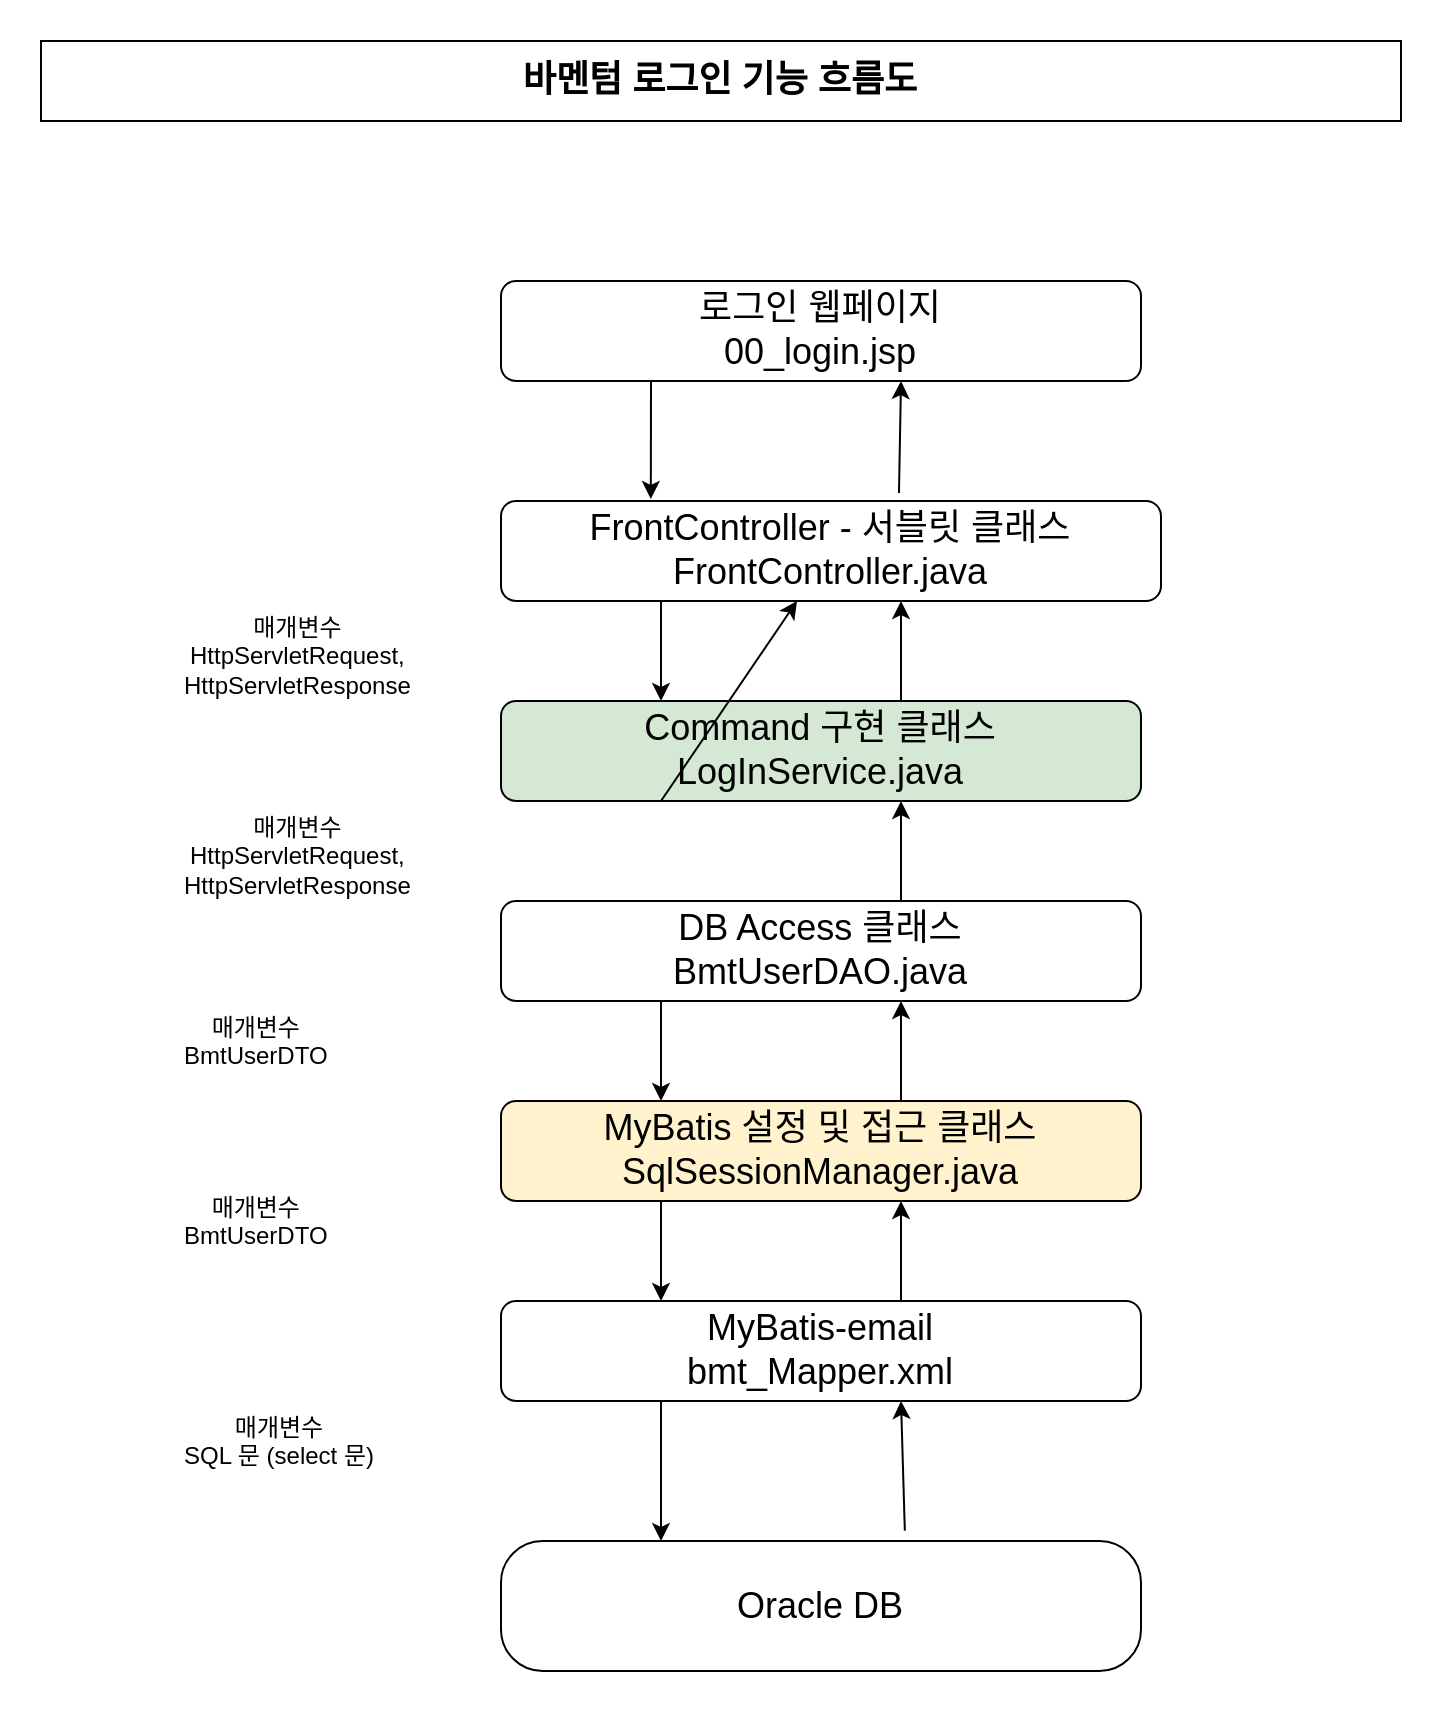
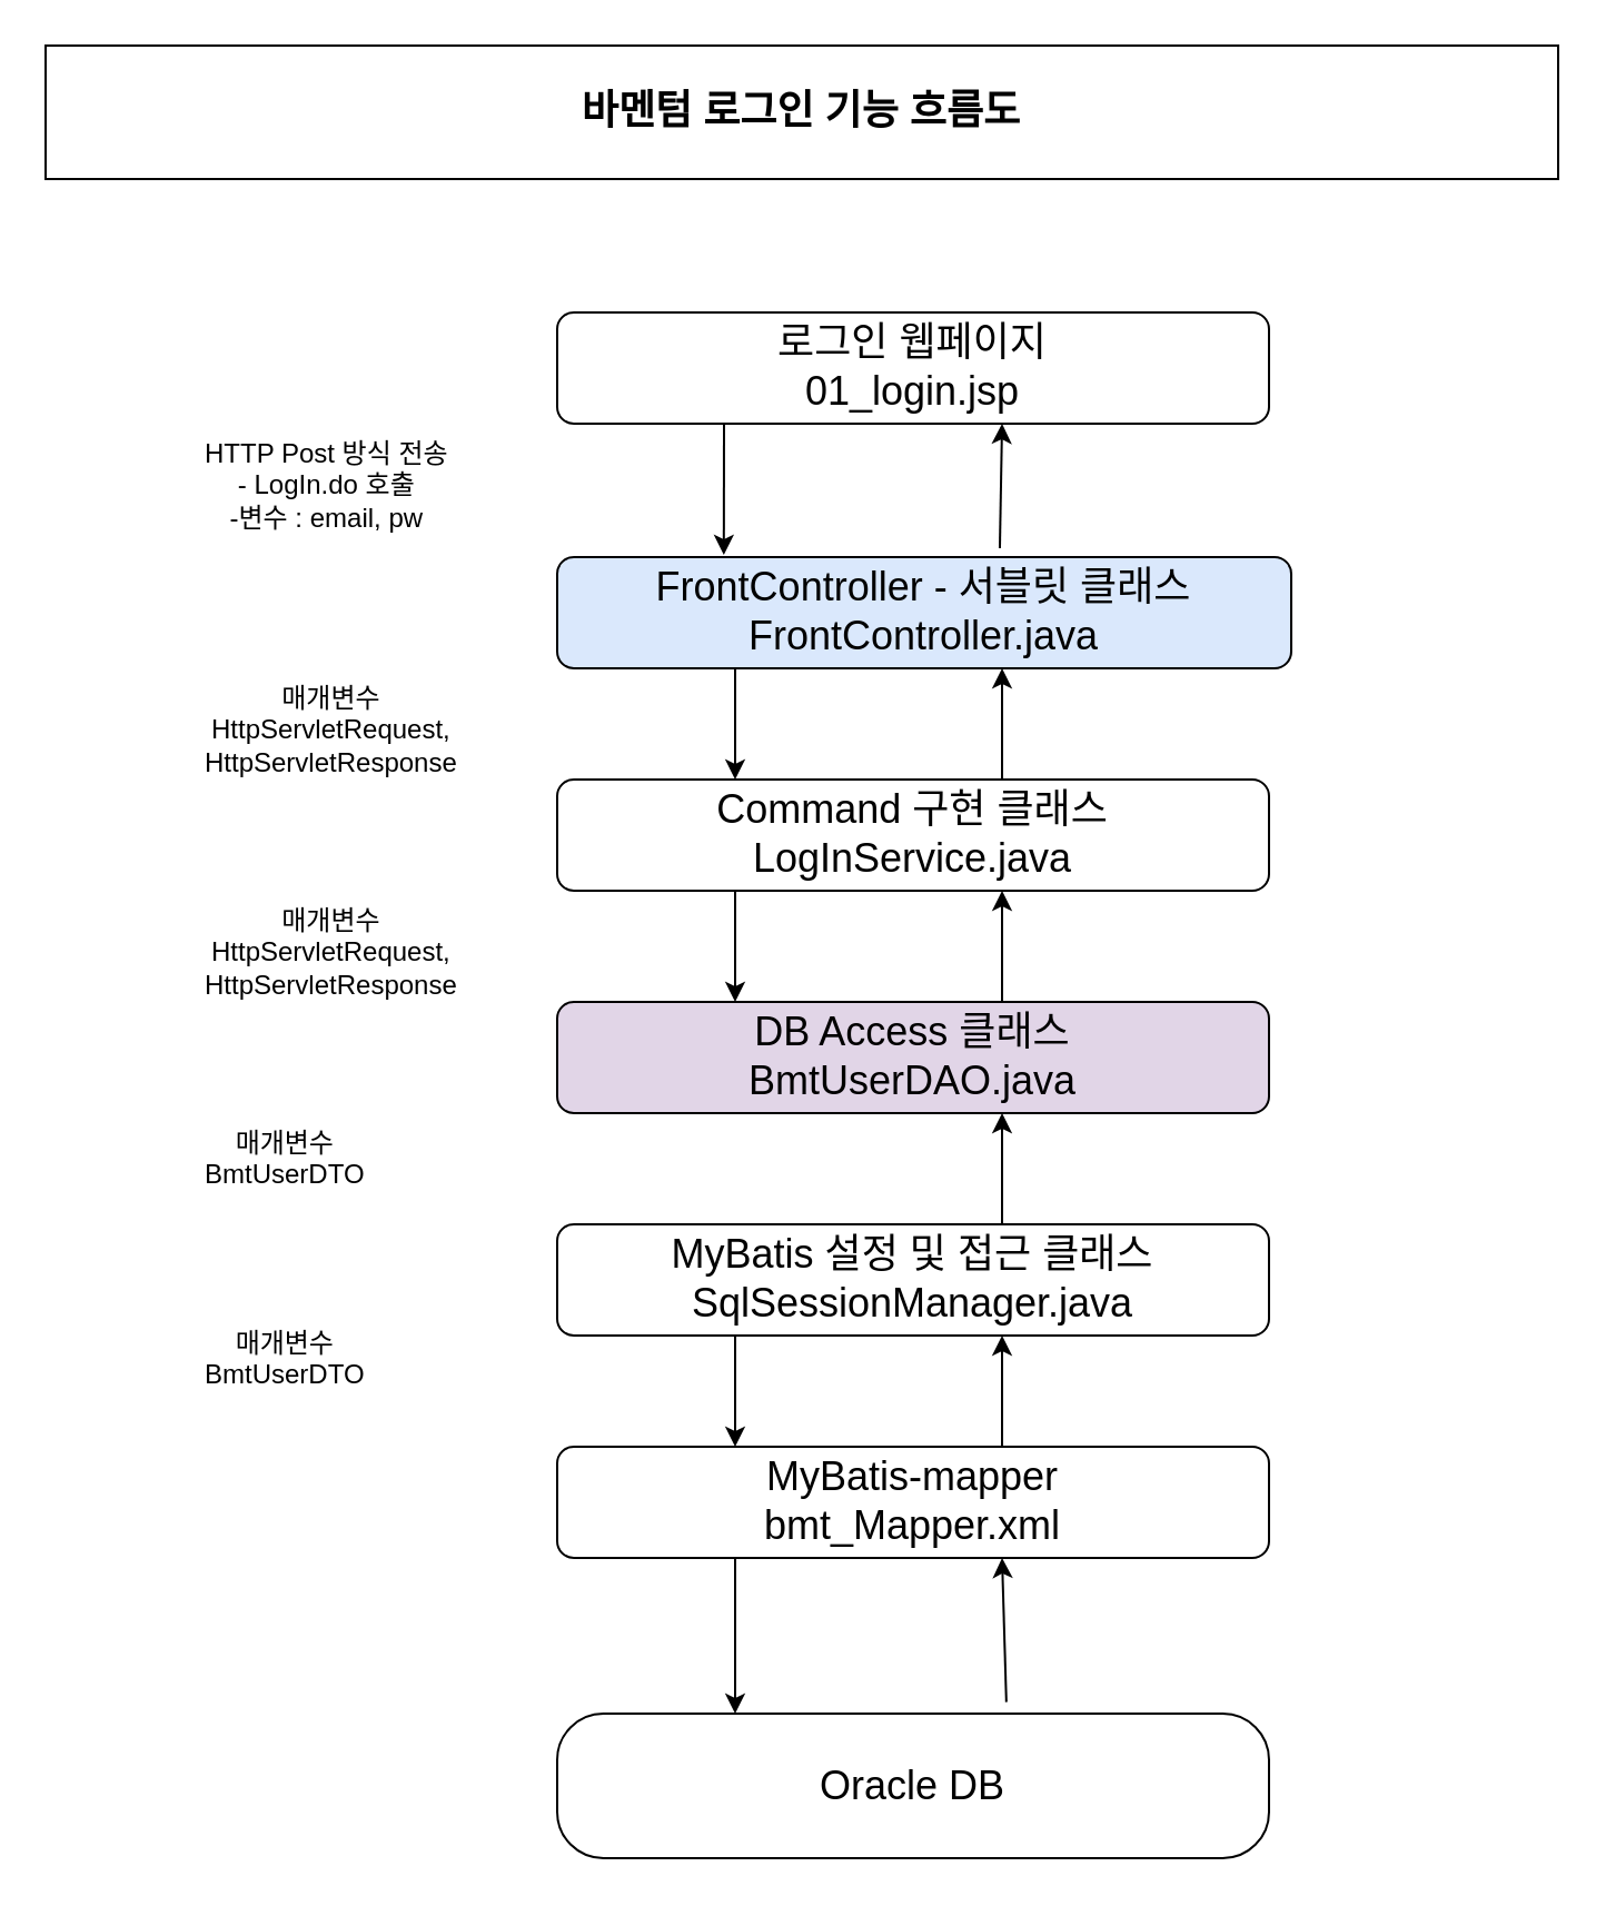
- <mxCell id="3" value="&lt;b&gt;&lt;font style=&quot;font-size: 18px;&quot;&gt;바멘텀 로그인 기능 흐름도&lt;/font&gt;&lt;/b&gt;" style="rounded=0;whiteSpace=wrap;html=1;" parent="1" vertex="1"><mxGeometry x="20" y="20" width="680" height="40" as="geometry" /></mxCell>
+ <mxCell id="3" value="&lt;b&gt;&lt;font style=&quot;font-size: 18px;&quot;&gt;바멘텀 로그인 기능 흐름도&lt;/font&gt;&lt;/b&gt;" style="rounded=0;whiteSpace=wrap;html=1;" parent="1" vertex="1"><mxGeometry x="20" y="20" width="680" height="60" as="geometry" /></mxCell>
- <mxCell id="2" value="&lt;font style=&quot;font-size: 18px;&quot;&gt;로그인 웹페이지&lt;br&gt;00_login.jsp&lt;/font&gt;" style="rounded=1;whiteSpace=wrap;html=1;fontSize=12;glass=0;strokeWidth=1;shadow=0;" parent="1" vertex="1"><mxGeometry x="250" y="140" width="320" height="50" as="geometry" /></mxCell>
+ <mxCell id="2" value="&lt;font style=&quot;font-size: 18px;&quot;&gt;로그인 웹페이지&lt;br&gt;01_login.jsp&lt;/font&gt;" style="rounded=1;whiteSpace=wrap;html=1;fontSize=12;glass=0;strokeWidth=1;shadow=0;" parent="1" vertex="1"><mxGeometry x="250" y="140" width="320" height="50" as="geometry" /></mxCell>
+ <mxCell id="14" value="&lt;div style=&quot;text-align: center;&quot;&gt;HTTP Post 방식 전송&lt;/div&gt;&lt;div style=&quot;text-align: center;&quot;&gt;- LogIn.do 호출&lt;br&gt;-변수 : email, pw&lt;/div&gt;" style="text;whiteSpace=wrap;html=1;" vertex="1" parent="1"><mxGeometry x="90" y="190" width="140" height="50" as="geometry" /></mxCell>
- <mxCell id="4" value="&lt;font style=&quot;font-size: 18px;&quot;&gt;FrontController - 서블릿 클래스&lt;br&gt;FrontController.java&lt;/font&gt;" style="rounded=1;whiteSpace=wrap;html=1;fontSize=12;glass=0;strokeWidth=1;shadow=0;" parent="1" vertex="1"><mxGeometry x="250" y="250" width="330" height="50" as="geometry" /></mxCell>
+ <mxCell id="4" value="&lt;font style=&quot;font-size: 18px;&quot;&gt;FrontController - 서블릿 클래스&lt;br&gt;FrontController.java&lt;/font&gt;" style="rounded=1;whiteSpace=wrap;html=1;fontSize=12;glass=0;strokeWidth=1;shadow=0;fillColor=#dae8fc;" parent="1" vertex="1"><mxGeometry x="250" y="250" width="330" height="50" as="geometry" /></mxCell>
- <mxCell id="10" value="" style="endArrow=classic;html=1;rounded=0;exitX=0.25;exitY=1;exitDx=0;exitDy=0;" edge="1" parent="1" source="5" target="4"><mxGeometry width="50" height="50" relative="1" as="geometry"><mxPoint x="570" y="390" as="sourcePoint" /><mxPoint x="570" y="450" as="targetPoint" /></mxGeometry></mxCell>
+ <mxCell id="10" value="" style="endArrow=classic;html=1;rounded=0;exitX=0.25;exitY=1;exitDx=0;exitDy=0;entryX=0.25;entryY=0;entryDx=0;entryDy=0;" edge="1" parent="1" source="5" target="7"><mxGeometry width="50" height="50" relative="1" as="geometry"><mxPoint x="570" y="390" as="sourcePoint" /><mxPoint x="570" y="450" as="targetPoint" /></mxGeometry></mxCell>
- <mxCell id="5" value="&lt;font style=&quot;font-size: 18px;&quot;&gt;Command 구현 클래스&lt;br&gt;LogInService.java&lt;/font&gt;" style="rounded=1;whiteSpace=wrap;html=1;fontSize=12;glass=0;strokeWidth=1;shadow=0;fillColor=#d5e8d4;" vertex="1" parent="1"><mxGeometry x="250" y="350" width="320" height="50" as="geometry" /></mxCell>
+ <mxCell id="5" value="&lt;font style=&quot;font-size: 18px;&quot;&gt;Command 구현 클래스&lt;br&gt;LogInService.java&lt;/font&gt;" style="rounded=1;whiteSpace=wrap;html=1;fontSize=12;glass=0;strokeWidth=1;shadow=0;" vertex="1" parent="1"><mxGeometry x="250" y="350" width="320" height="50" as="geometry" /></mxCell>
- <mxCell id="7" value="&lt;font style=&quot;font-size: 18px;&quot;&gt;DB Access 클래스&lt;br style=&quot;border-color: var(--border-color);&quot;&gt;BmtUserDAO.java&lt;/font&gt;" style="rounded=1;whiteSpace=wrap;html=1;fontSize=12;glass=0;strokeWidth=1;shadow=0;" vertex="1" parent="1"><mxGeometry x="250" y="450" width="320" height="50" as="geometry" /></mxCell>
+ <mxCell id="7" value="&lt;font style=&quot;font-size: 18px;&quot;&gt;DB Access 클래스&lt;br style=&quot;border-color: var(--border-color);&quot;&gt;BmtUserDAO.java&lt;/font&gt;" style="rounded=1;whiteSpace=wrap;html=1;fontSize=12;glass=0;strokeWidth=1;shadow=0;fillColor=#e1d5e7;" vertex="1" parent="1"><mxGeometry x="250" y="450" width="320" height="50" as="geometry" /></mxCell>
- <mxCell id="11" value="" style="endArrow=classic;html=1;rounded=0;exitX=0.25;exitY=1;exitDx=0;exitDy=0;entryX=0.25;entryY=0;entryDx=0;entryDy=0;" edge="1" parent="1" source="7" target="8"><mxGeometry width="50" height="50" relative="1" as="geometry"><mxPoint x="340" y="520" as="sourcePoint" /><mxPoint x="340" y="570" as="targetPoint" /></mxGeometry></mxCell>
- <mxCell id="8" value="&lt;font style=&quot;font-size: 18px;&quot;&gt;MyBatis 설정 및 접근 클래스&lt;br style=&quot;border-color: var(--border-color);&quot;&gt;SqlSessionManager.java&lt;/font&gt;" style="rounded=1;whiteSpace=wrap;html=1;fontSize=12;glass=0;strokeWidth=1;shadow=0;fillColor=#fff2cc;" vertex="1" parent="1"><mxGeometry x="250" y="550" width="320" height="50" as="geometry" /></mxCell>
+ <mxCell id="8" value="&lt;font style=&quot;font-size: 18px;&quot;&gt;MyBatis 설정 및 접근 클래스&lt;br style=&quot;border-color: var(--border-color);&quot;&gt;SqlSessionManager.java&lt;/font&gt;" style="rounded=1;whiteSpace=wrap;html=1;fontSize=12;glass=0;strokeWidth=1;shadow=0;" vertex="1" parent="1"><mxGeometry x="250" y="550" width="320" height="50" as="geometry" /></mxCell>
- <mxCell id="9" value="&lt;font style=&quot;font-size: 18px;&quot;&gt;MyBatis-email&lt;br&gt;bmt_Mapper.xml&lt;/font&gt;" style="rounded=1;whiteSpace=wrap;html=1;fontSize=12;glass=0;strokeWidth=1;shadow=0;" vertex="1" parent="1"><mxGeometry x="250" y="650" width="320" height="50" as="geometry" /></mxCell>
+ <mxCell id="9" value="&lt;font style=&quot;font-size: 18px;&quot;&gt;MyBatis-mapper&lt;br&gt;bmt_Mapper.xml&lt;/font&gt;" style="rounded=1;whiteSpace=wrap;html=1;fontSize=12;glass=0;strokeWidth=1;shadow=0;" vertex="1" parent="1"><mxGeometry x="250" y="650" width="320" height="50" as="geometry" /></mxCell>
- <mxCell id="19" value="&lt;div style=&quot;text-align: center;&quot;&gt;매개변수&lt;/div&gt;&lt;div style=&quot;text-align: center;&quot;&gt;SQL 문 (select 문)&lt;/div&gt;" style="text;whiteSpace=wrap;html=1;" vertex="1" parent="1"><mxGeometry x="90" y="700" width="140" height="50" as="geometry" /></mxCell>
